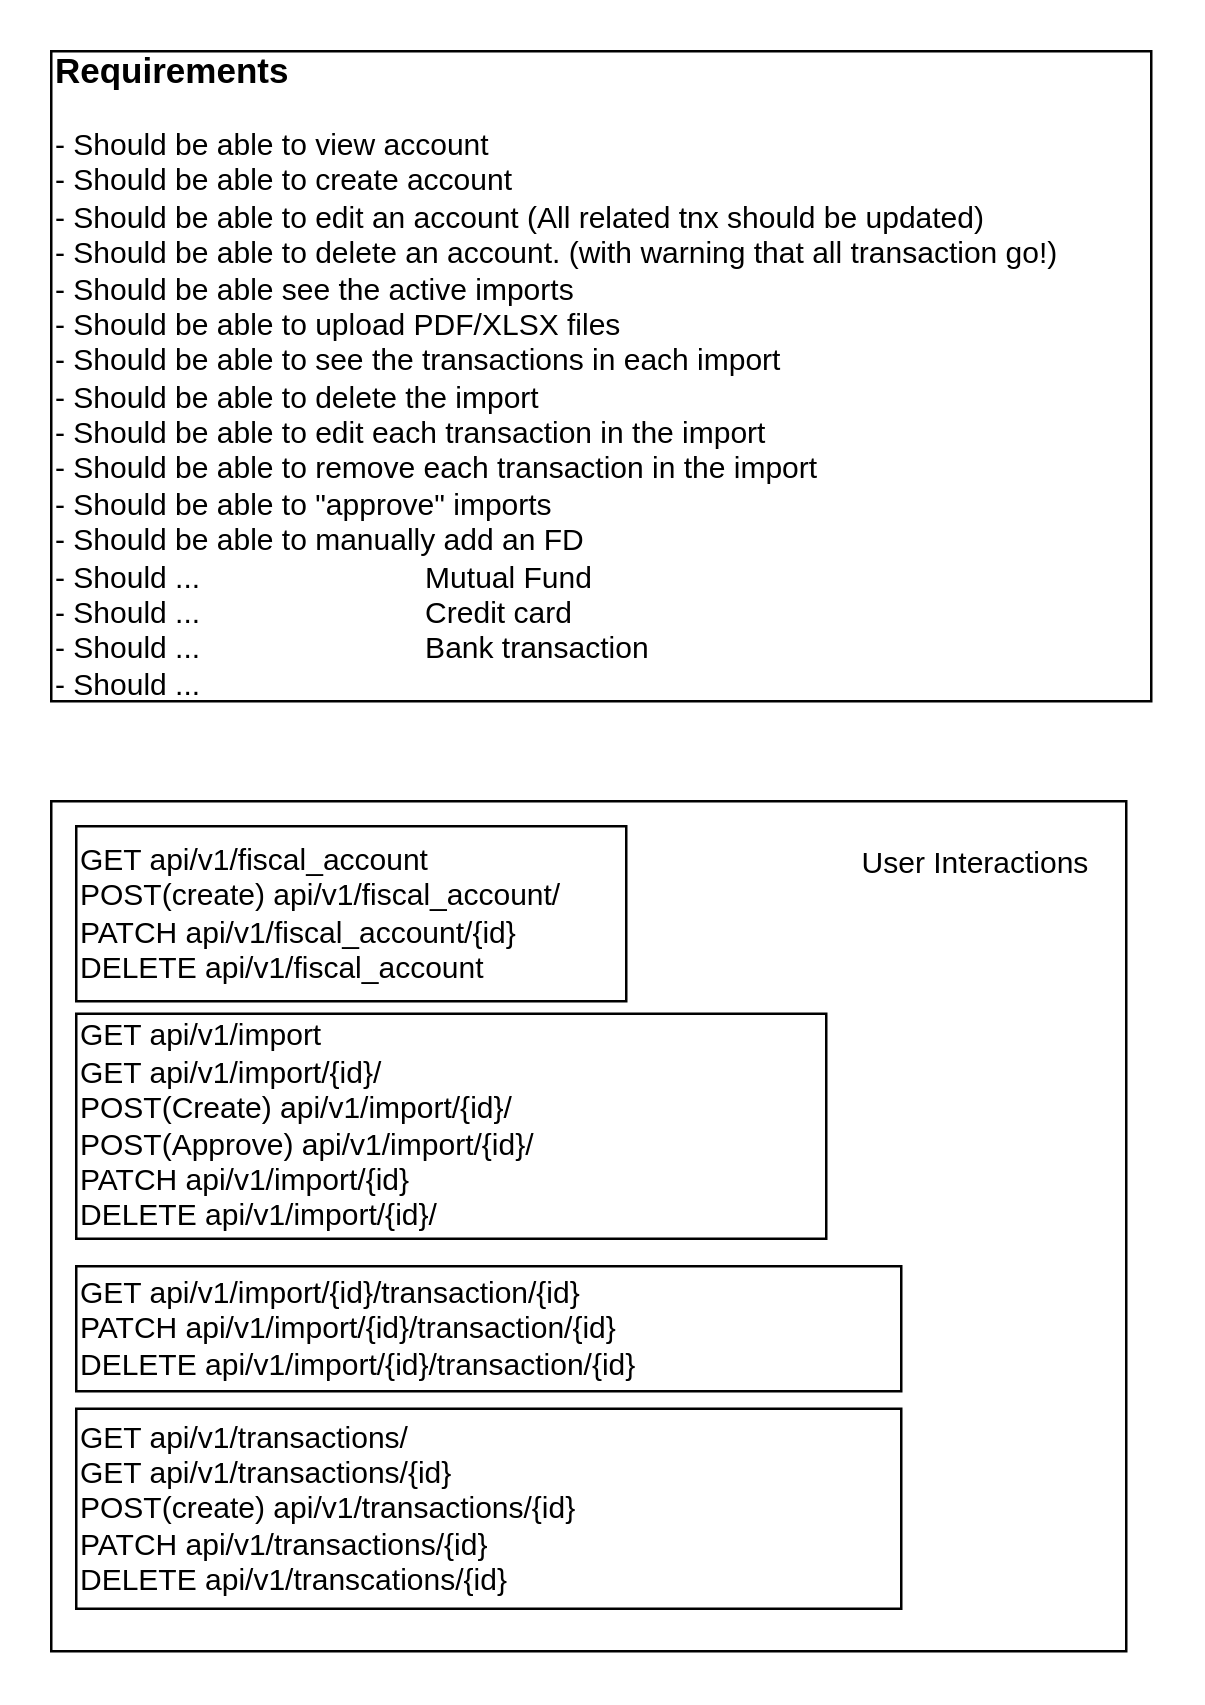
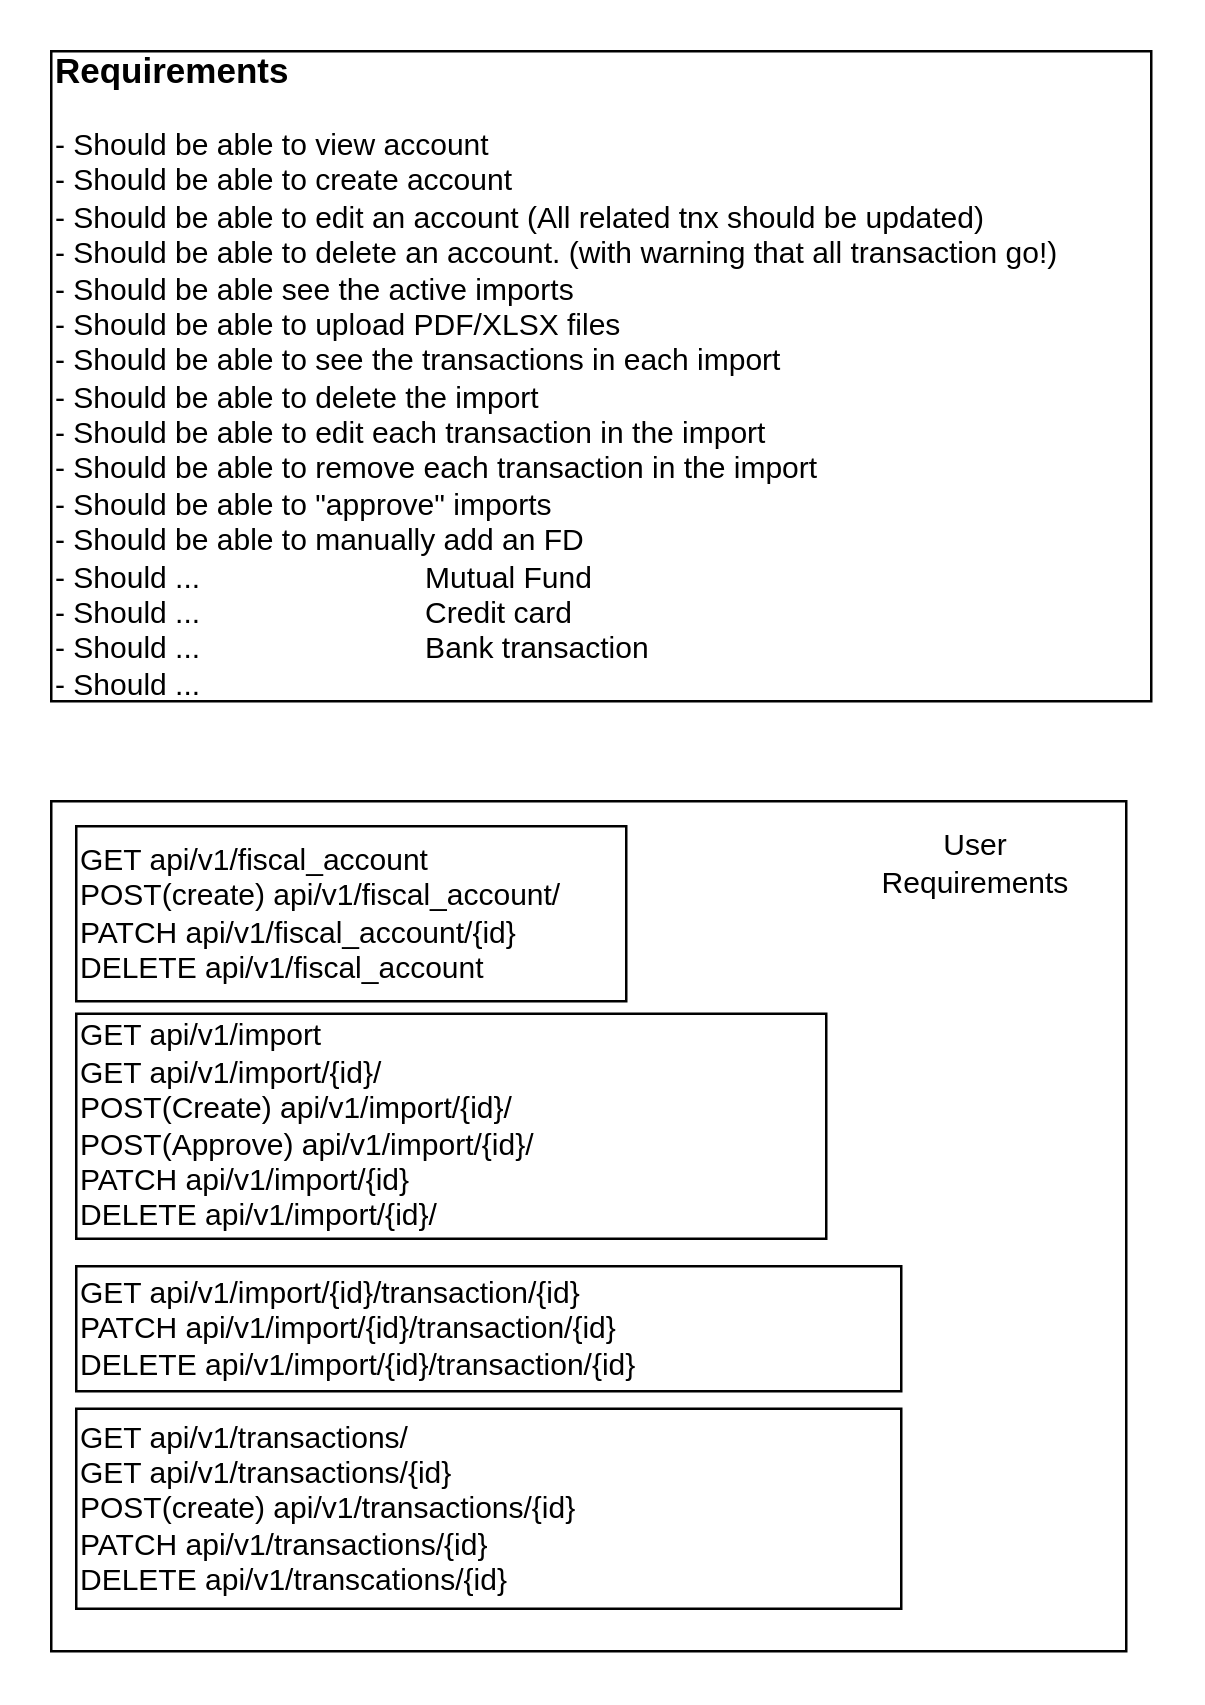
- <mxCell id="8" value="User Interactions" style="text;html=1;align=center;verticalAlign=middle;whiteSpace=wrap;rounded=0;" parent="1" vertex="1"><mxGeometry x="340" y="330" width="100" height="30" as="geometry" /></mxCell>
+ <mxCell id="8" value="User Requirements" style="text;html=1;align=center;verticalAlign=middle;whiteSpace=wrap;rounded=0;" parent="1" vertex="1"><mxGeometry x="340" y="330" width="100" height="30" as="geometry" /></mxCell>
